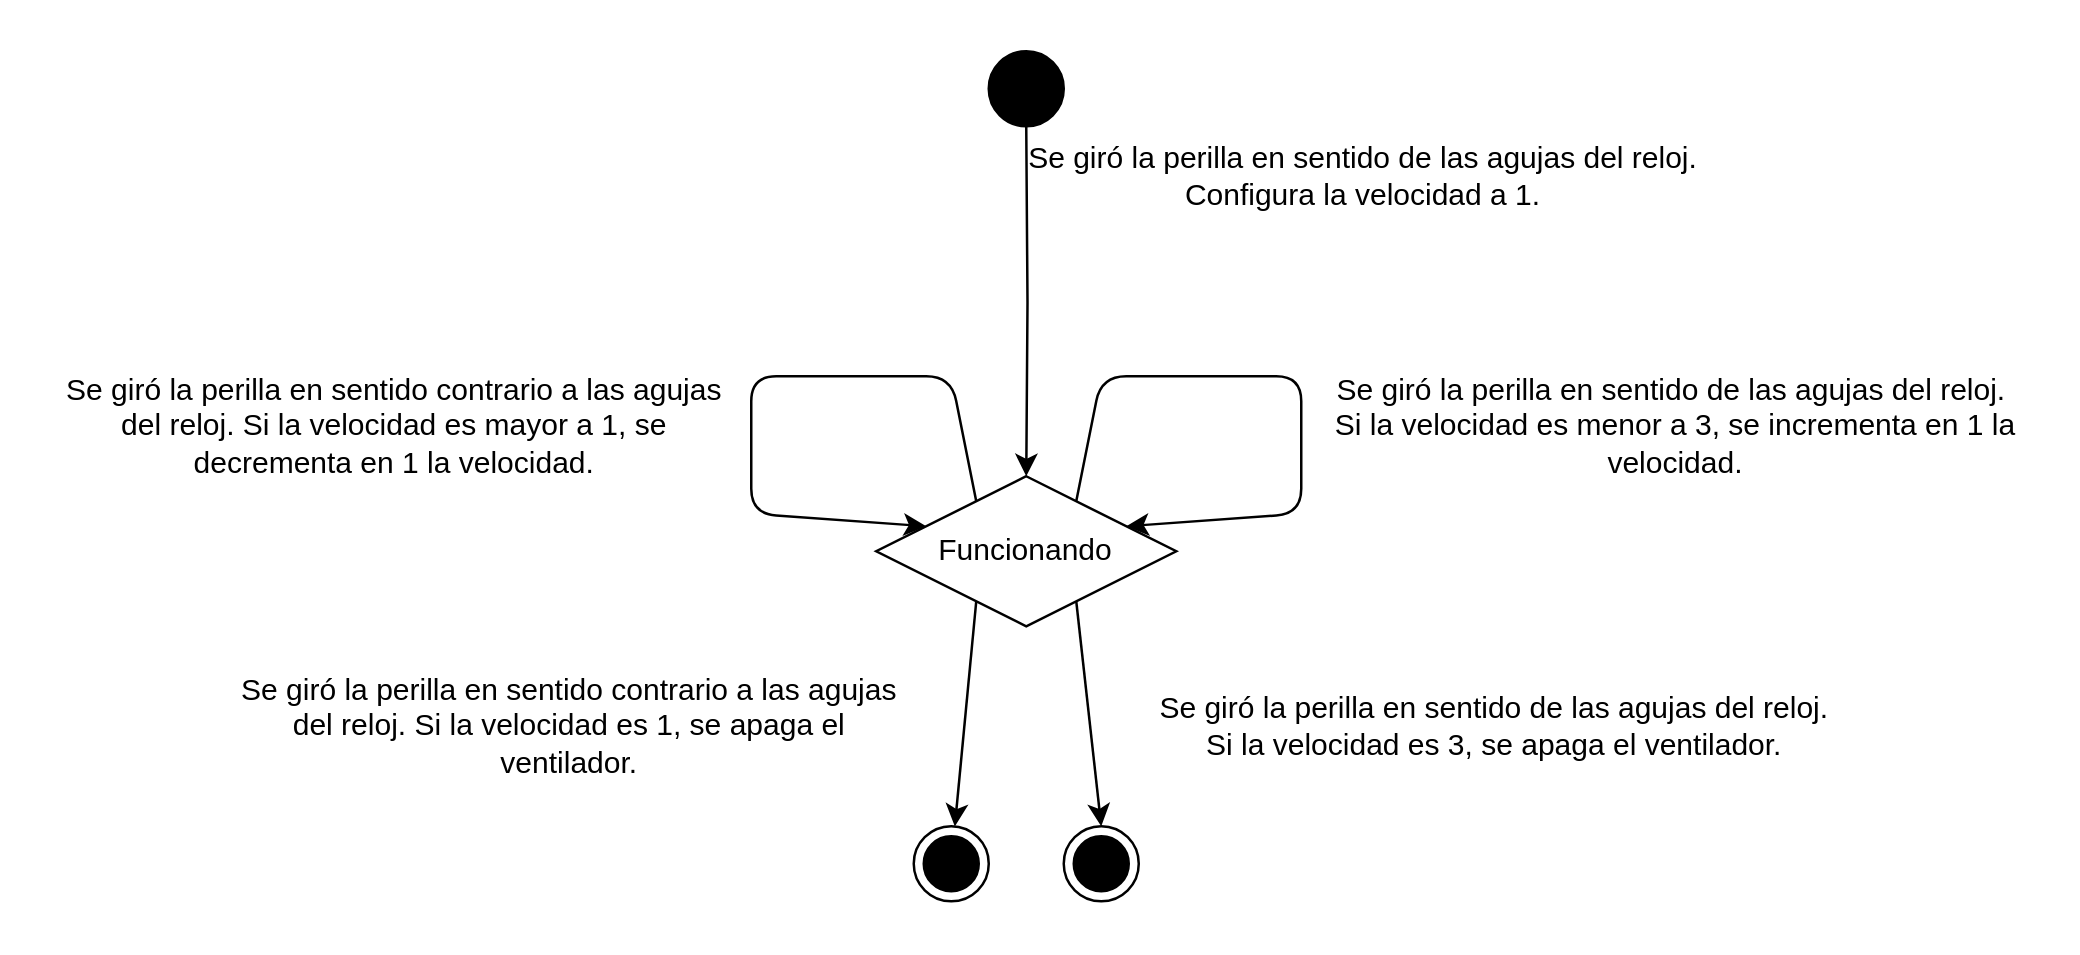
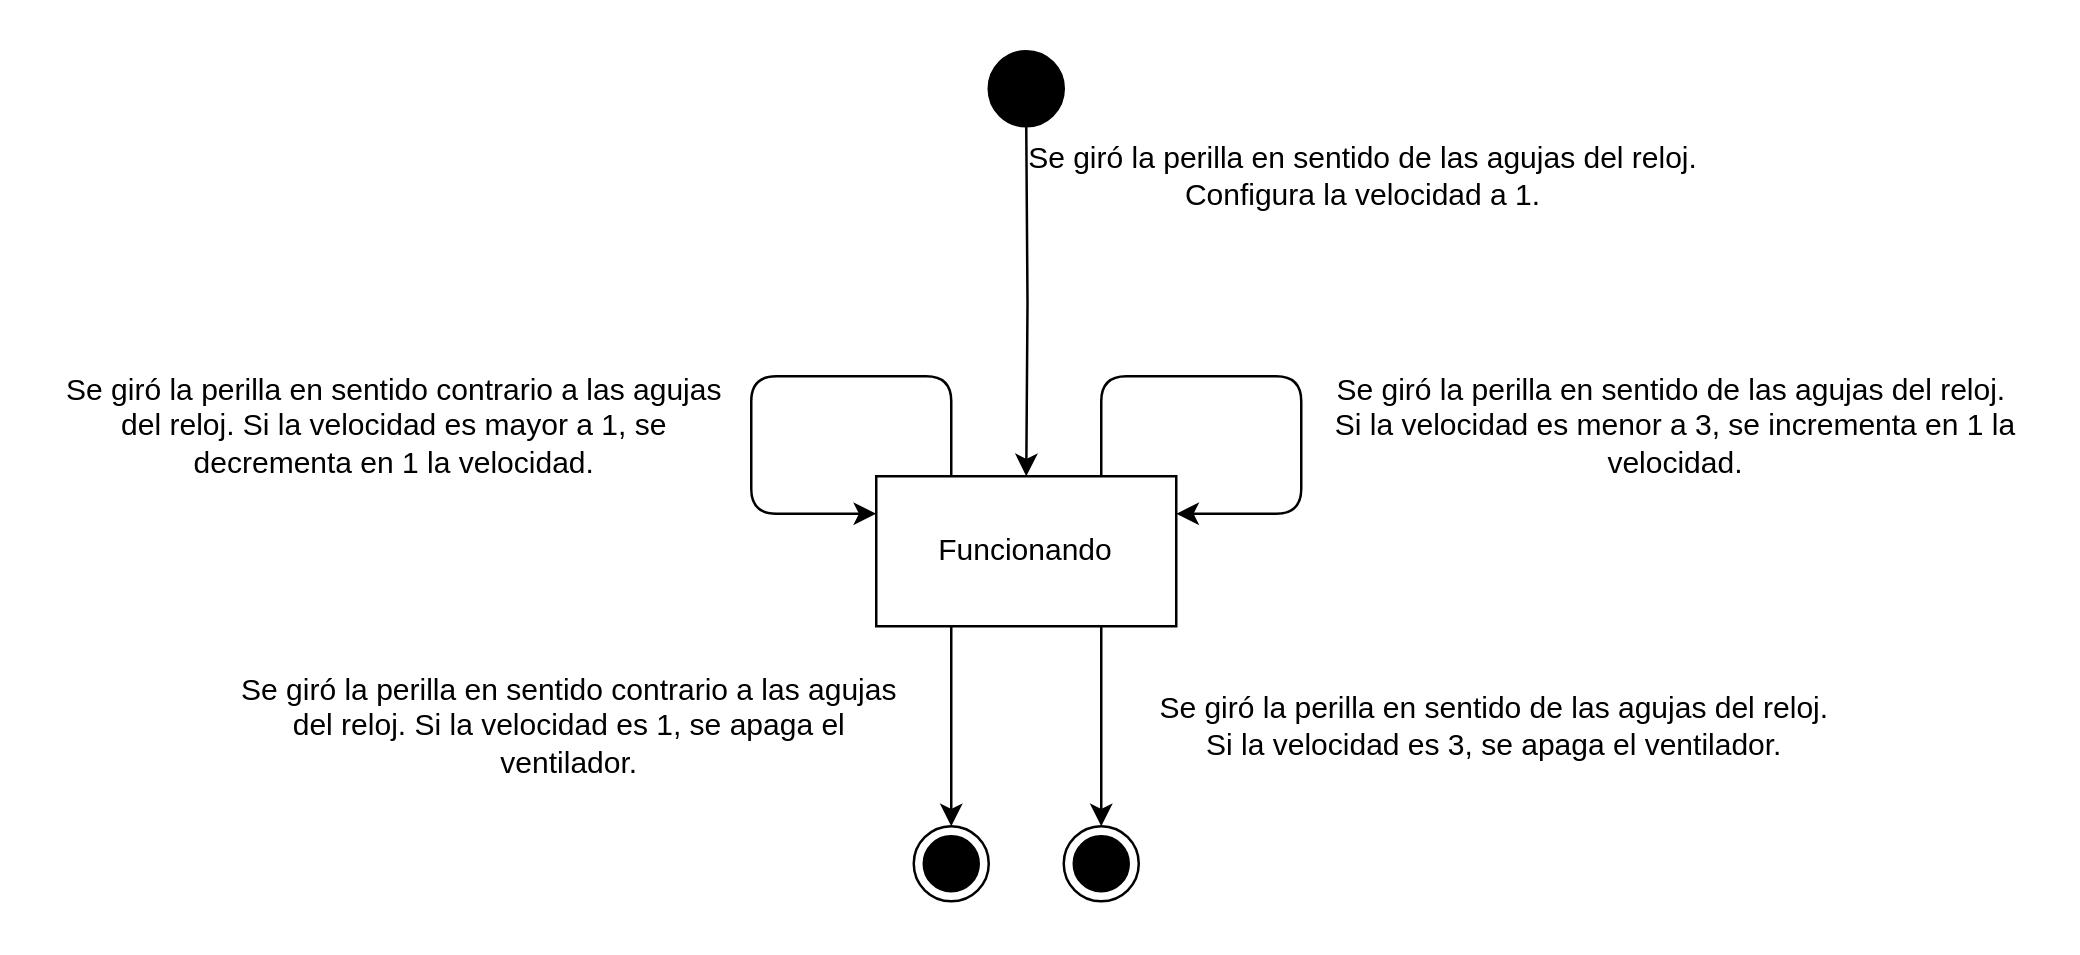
- <mxCell id="2" value="Funcionando" style="rhombus;whiteSpace=wrap;html=1;" vertex="1" parent="1"><mxGeometry x="350" y="190" width="120" height="60" as="geometry" /></mxCell>
+ <mxCell id="2" value="Funcionando" style="rounded=0;whiteSpace=wrap;html=1;" vertex="1" parent="1"><mxGeometry x="350" y="190" width="120" height="60" as="geometry" /></mxCell>
